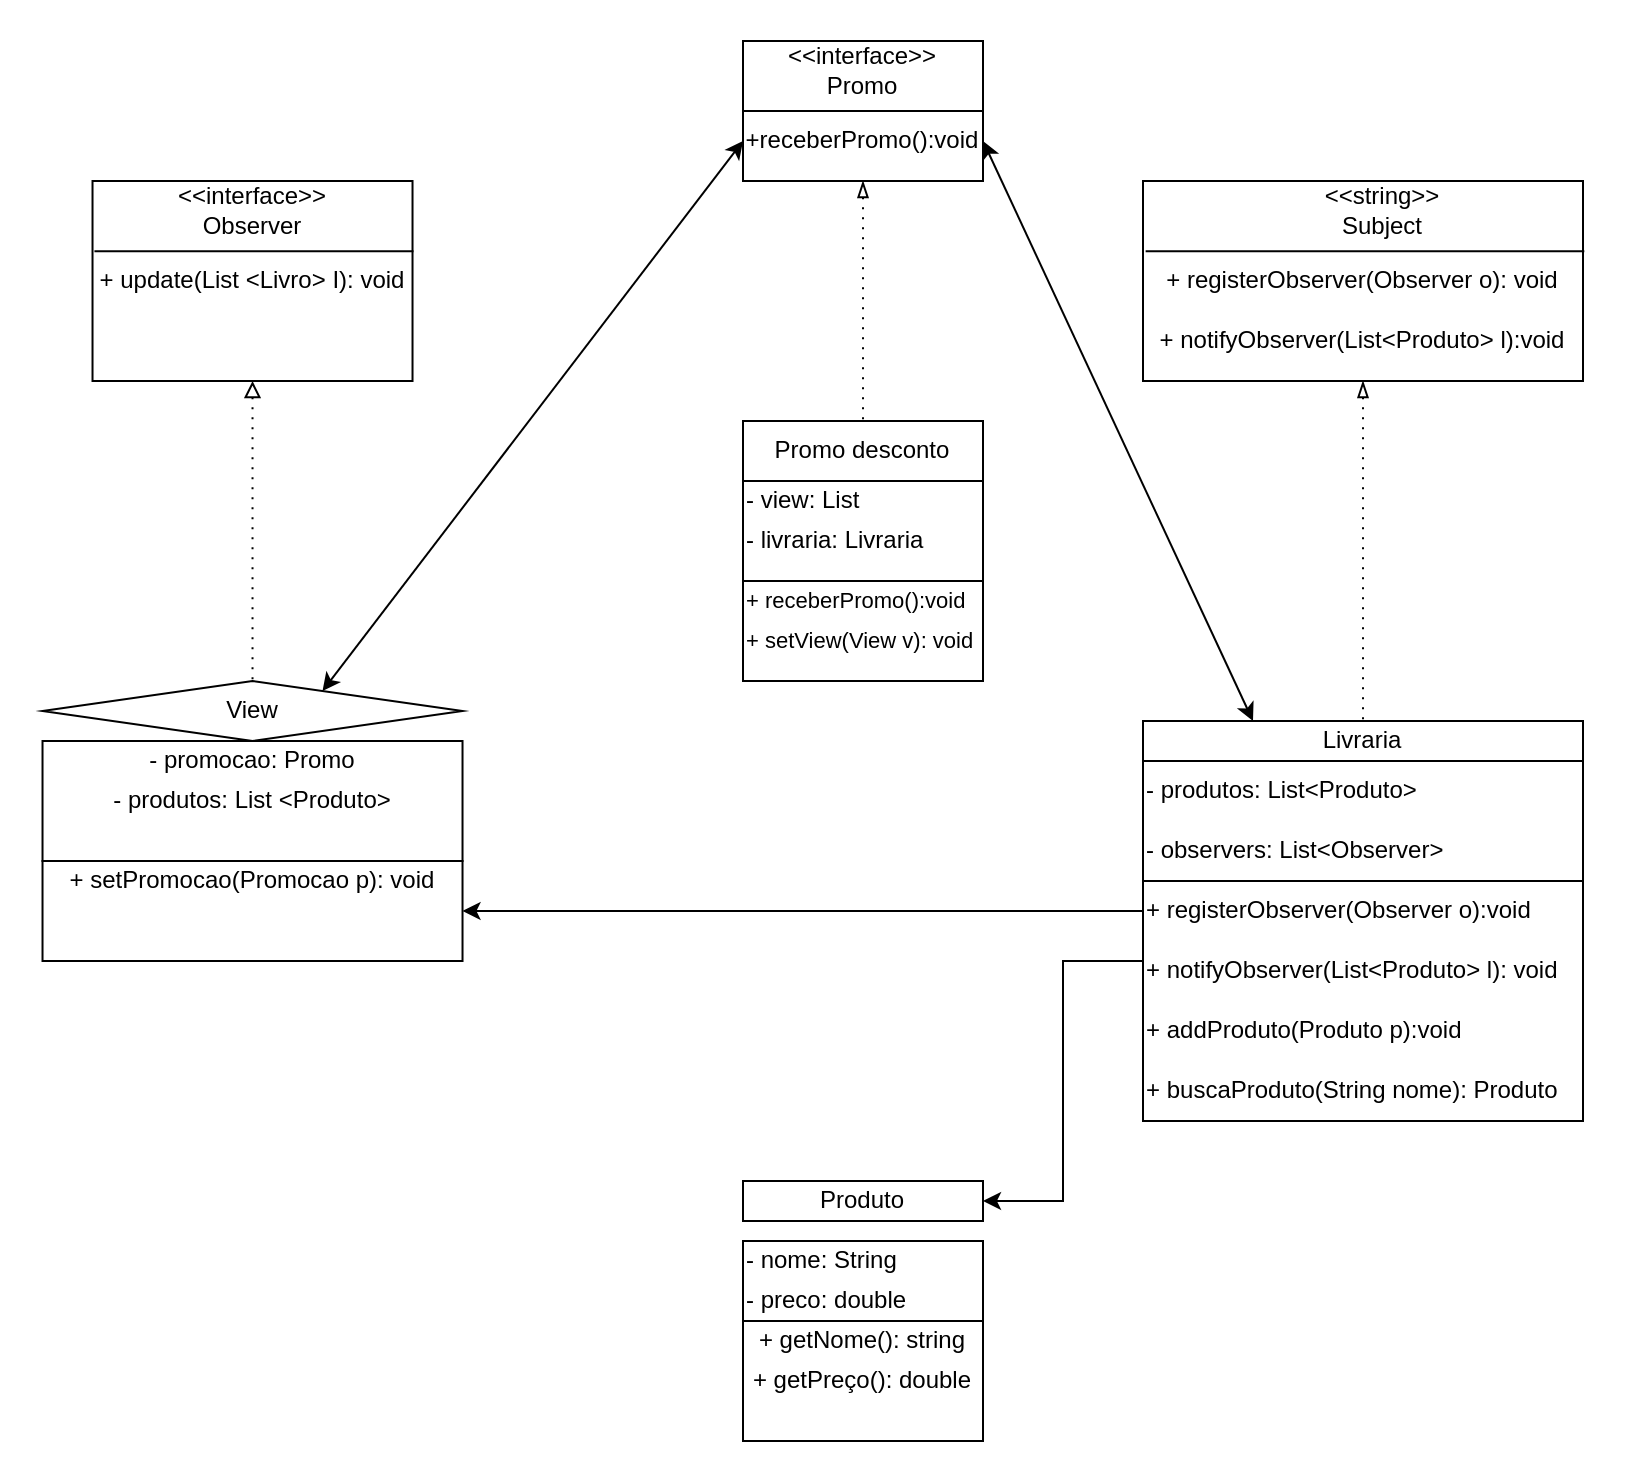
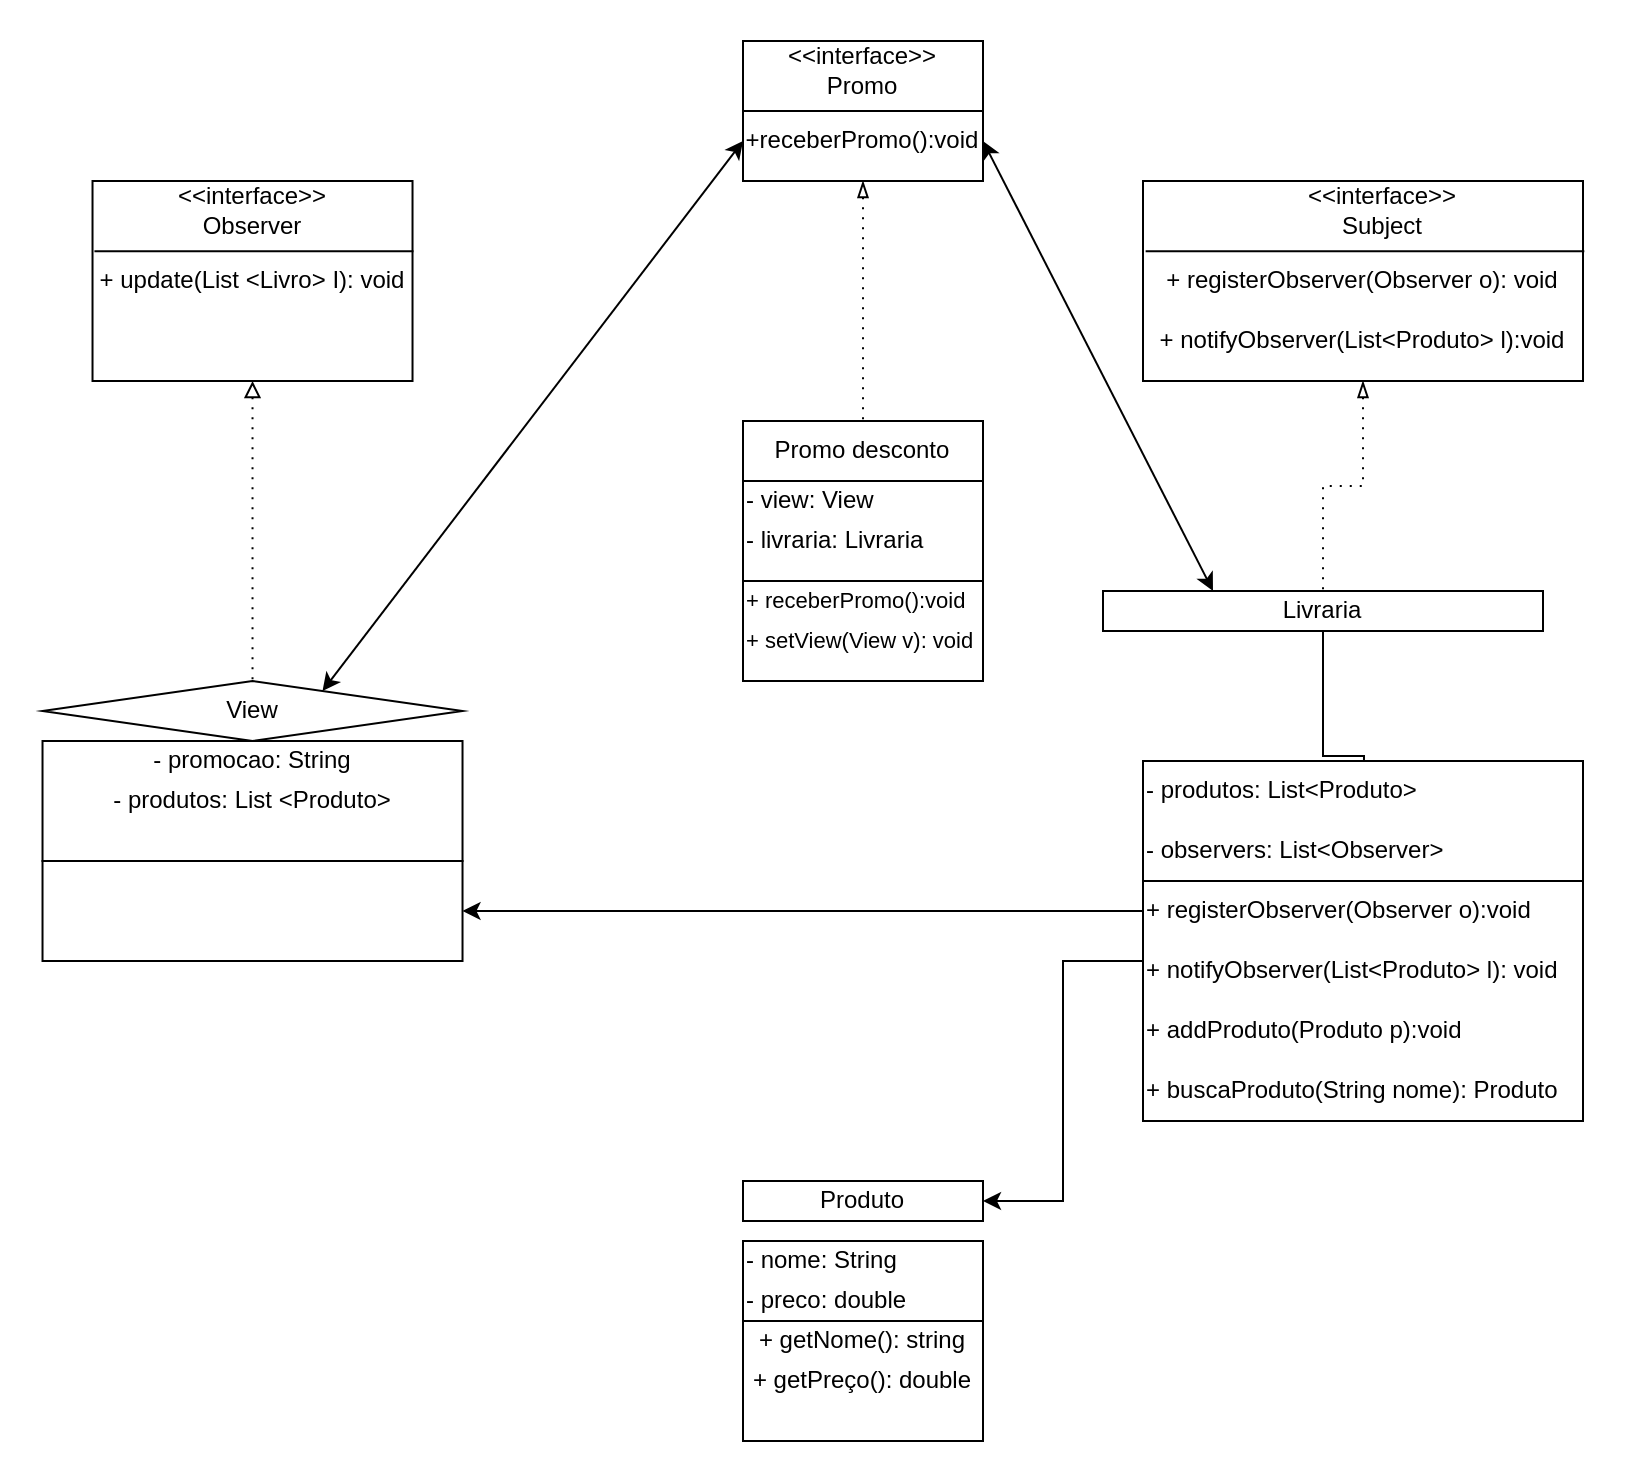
- <mxCell id="29" value="&lt;font style=&quot;font-size: 12px&quot;&gt;&amp;lt;&amp;lt;string&amp;gt;&amp;gt;&lt;br&gt;Subject&lt;/font&gt;" style="text;html=1;strokeColor=none;fillColor=none;align=center;verticalAlign=middle;whiteSpace=wrap;rounded=0;" vertex="1" parent="1"><mxGeometry x="646" y="90" width="90" height="30" as="geometry" /></mxCell>
+ <mxCell id="29" value="&lt;font style=&quot;font-size: 12px&quot;&gt;&amp;lt;&amp;lt;interface&amp;gt;&amp;gt;&lt;br&gt;Subject&lt;/font&gt;" style="text;html=1;strokeColor=none;fillColor=none;align=center;verticalAlign=middle;whiteSpace=wrap;rounded=0;" vertex="1" parent="1"><mxGeometry x="646" y="90" width="90" height="30" as="geometry" /></mxCell>
- <mxCell id="10" value="- view: List" style="text;html=1;strokeColor=none;fillColor=none;align=left;verticalAlign=middle;whiteSpace=wrap;rounded=0;" vertex="1" parent="1"><mxGeometry x="371" y="240" width="100" height="20" as="geometry" /></mxCell>
+ <mxCell id="10" value="- view: View" style="text;html=1;strokeColor=none;fillColor=none;align=left;verticalAlign=middle;whiteSpace=wrap;rounded=0;" vertex="1" parent="1"><mxGeometry x="371" y="240" width="100" height="20" as="geometry" /></mxCell>
- <mxCell id="33" value="Livraria" style="rounded=0;whiteSpace=wrap;html=1;fontSize=12;" vertex="1" parent="1"><mxGeometry x="571" y="360" width="220" height="20" as="geometry" /></mxCell>
+ <mxCell id="33" value="Livraria" style="rounded=0;whiteSpace=wrap;html=1;fontSize=12;" vertex="1" parent="1"><mxGeometry x="551" y="295" width="220" height="20" as="geometry" /></mxCell>
- <mxCell id="23" value="- promocao: Promo" style="text;html=1;strokeColor=none;fillColor=none;align=center;verticalAlign=middle;whiteSpace=wrap;rounded=0;fontSize=12;" vertex="1" parent="1"><mxGeometry x="20.76" y="370" width="210" height="20" as="geometry" /></mxCell>
+ <mxCell id="23" value="- promocao: String" style="text;html=1;strokeColor=none;fillColor=none;align=center;verticalAlign=middle;whiteSpace=wrap;rounded=0;fontSize=12;" vertex="1" parent="1"><mxGeometry x="20.76" y="370" width="210" height="20" as="geometry" /></mxCell>
- <mxCell id="25" value="+ setPromocao(Promocao p): void" style="text;html=1;strokeColor=none;fillColor=none;align=center;verticalAlign=middle;whiteSpace=wrap;rounded=0;fontSize=12;" vertex="1" parent="1"><mxGeometry x="20.76" y="430" width="210" height="20" as="geometry" /></mxCell>
